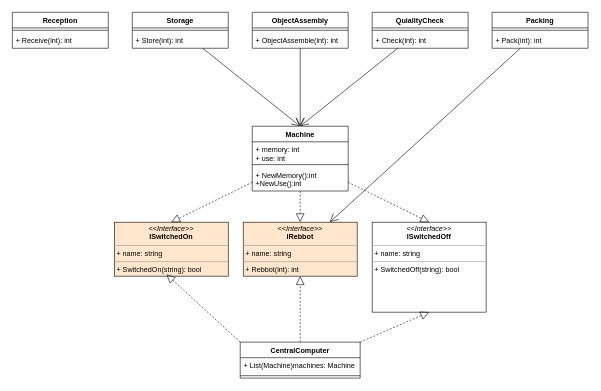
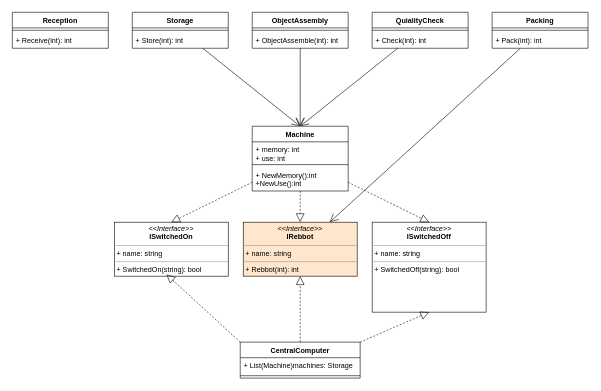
- <mxCell id="24" value="&lt;p style=&quot;margin: 0px ; margin-top: 4px ; text-align: center&quot;&gt;&lt;i&gt;&amp;lt;&amp;lt;Interface&amp;gt;&amp;gt;&lt;/i&gt;&lt;br&gt;&lt;b&gt;ISwitchedOn&lt;/b&gt;&lt;br&gt;&lt;/p&gt;&lt;hr size=&quot;1&quot;&gt;&lt;p style=&quot;margin: 0px ; margin-left: 4px&quot;&gt;+ name: string&lt;br&gt;&lt;/p&gt;&lt;hr size=&quot;1&quot;&gt;&lt;p style=&quot;margin: 0px ; margin-left: 4px&quot;&gt;+ SwitchedOn(string): bool&lt;br&gt;&lt;/p&gt;" style="verticalAlign=top;align=left;overflow=fill;fontSize=12;fontFamily=Helvetica;html=1;fillColor=#ffe6cc;" parent="1" vertex="1"><mxGeometry x="190" y="370" width="190" height="90" as="geometry" /></mxCell>
+ <mxCell id="24" value="&lt;p style=&quot;margin: 0px ; margin-top: 4px ; text-align: center&quot;&gt;&lt;i&gt;&amp;lt;&amp;lt;Interface&amp;gt;&amp;gt;&lt;/i&gt;&lt;br&gt;&lt;b&gt;ISwitchedOn&lt;/b&gt;&lt;br&gt;&lt;/p&gt;&lt;hr size=&quot;1&quot;&gt;&lt;p style=&quot;margin: 0px ; margin-left: 4px&quot;&gt;+ name: string&lt;br&gt;&lt;/p&gt;&lt;hr size=&quot;1&quot;&gt;&lt;p style=&quot;margin: 0px ; margin-left: 4px&quot;&gt;+ SwitchedOn(string): bool&lt;br&gt;&lt;/p&gt;" style="verticalAlign=top;align=left;overflow=fill;fontSize=12;fontFamily=Helvetica;html=1;" parent="1" vertex="1"><mxGeometry x="190" y="370" width="190" height="90" as="geometry" /></mxCell>
- <mxCell id="27" value="+ List(Machine)machines: Machine" style="text;strokeColor=none;fillColor=none;align=left;verticalAlign=top;spacingLeft=4;spacingRight=4;overflow=hidden;rotatable=0;points=[[0,0.5],[1,0.5]];portConstraint=eastwest;" parent="25" vertex="1"><mxGeometry y="26" width="200" height="26" as="geometry" /></mxCell>
+ <mxCell id="27" value="+ List(Machine)machines: Storage" style="text;strokeColor=none;fillColor=none;align=left;verticalAlign=top;spacingLeft=4;spacingRight=4;overflow=hidden;rotatable=0;points=[[0,0.5],[1,0.5]];portConstraint=eastwest;" parent="25" vertex="1"><mxGeometry y="26" width="200" height="26" as="geometry" /></mxCell>
